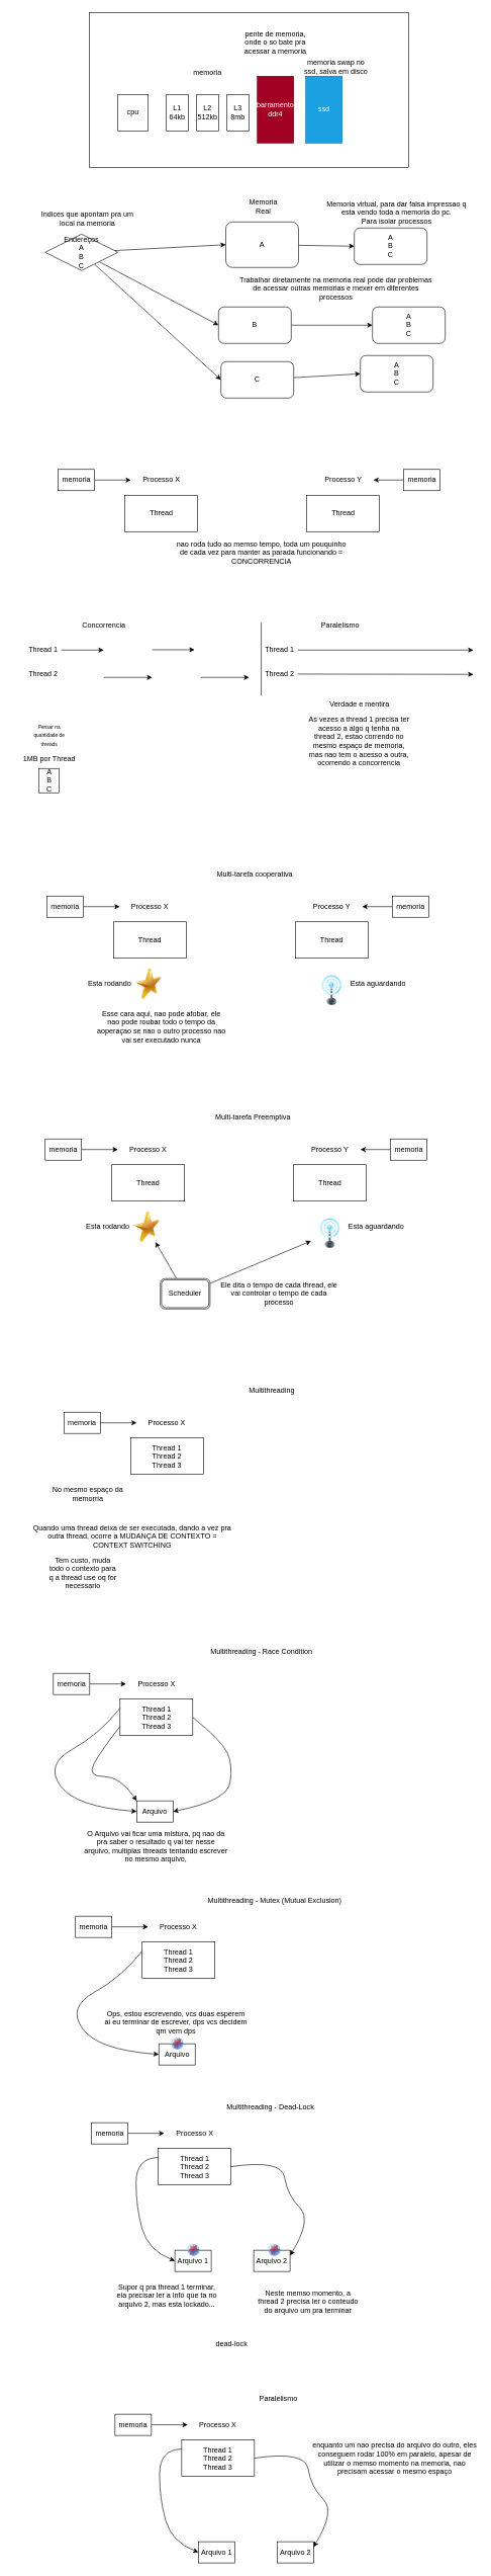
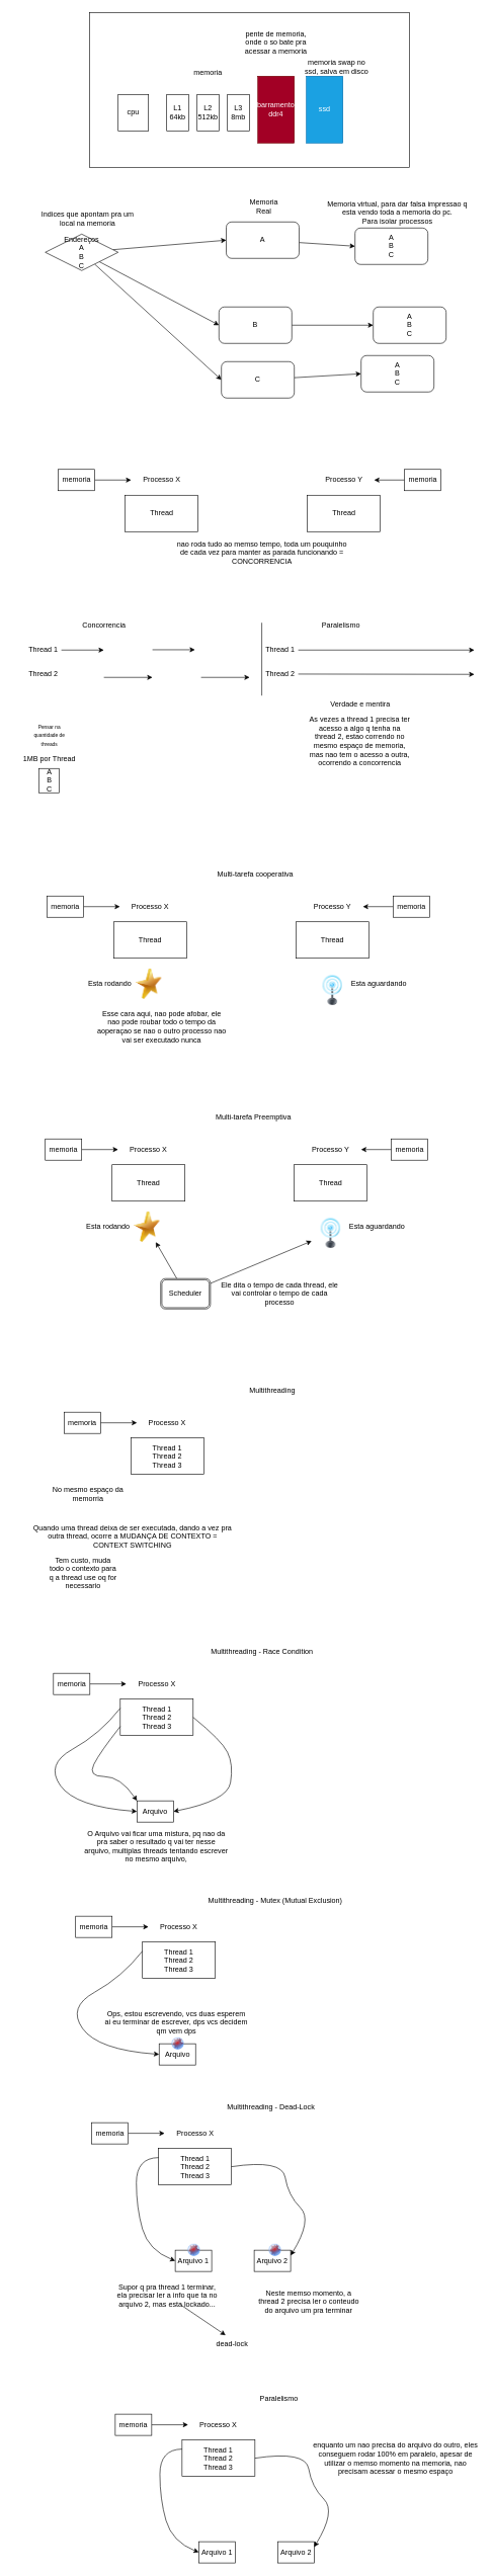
- <mxCell id="17" value="A" style="rounded=1;whiteSpace=wrap;html=1;" vertex="1" parent="1"><mxGeometry x="372" y="365" width="120" height="75" as="geometry" /></mxCell>
+ <mxCell id="17" value="A" style="rounded=1;whiteSpace=wrap;html=1;" vertex="1" parent="1"><mxGeometry x="372" y="365" width="120" height="60" as="geometry" /></mxCell>
- <mxCell id="28" value="Trabalhar diretamente na memoria real pode dar problemas de acessar outras memorias e mexer em diferentes processos" style="text;html=1;strokeColor=none;fillColor=none;align=center;verticalAlign=middle;whiteSpace=wrap;rounded=0;" vertex="1" parent="1"><mxGeometry x="394" y="459.5" width="320" height="30" as="geometry" /></mxCell>
+ <mxCell id="125" style="edgeStyle=none;html=1;entryX=0.435;entryY=0;entryDx=0;entryDy=0;entryPerimeter=0;fontSize=12;" edge="1" parent="1" source="126" target="128"><mxGeometry relative="1" as="geometry" /></mxCell>
